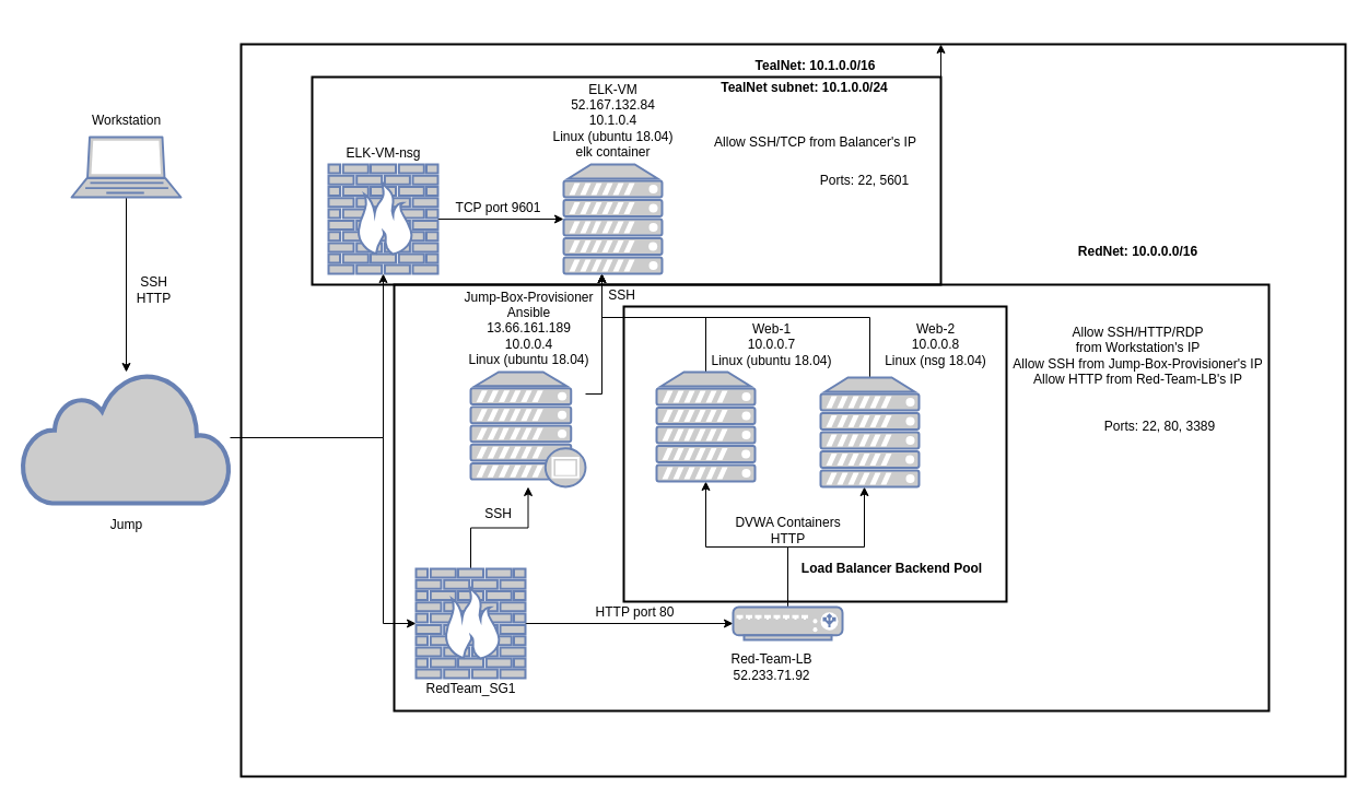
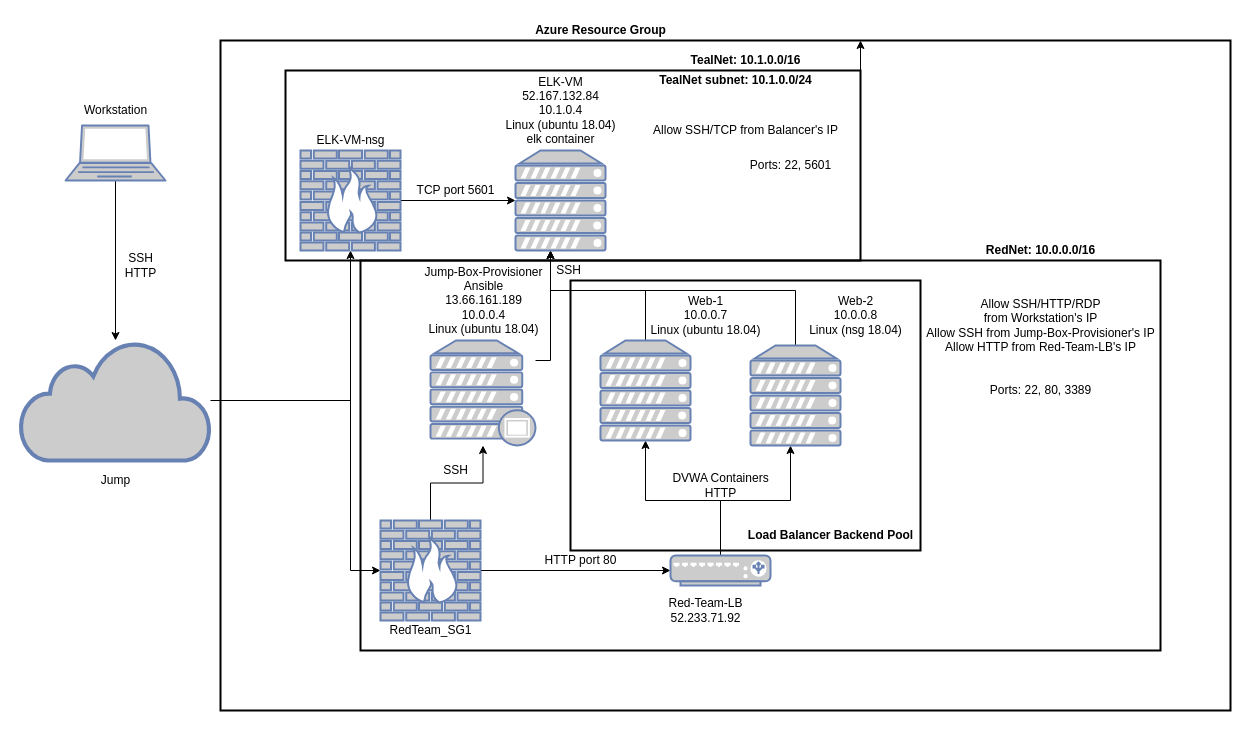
+ <mxCell id="45" value="Azure Resource Group" style="text;html=1;align=center;verticalAlign=middle;resizable=0;points=[];autosize=1;fontStyle=1" parent="1" vertex="1"><mxGeometry x="525" y="20" width="150" height="20" as="geometry" /></mxCell>
- <mxCell id="36" value="TCP port 9601" style="text;html=1;align=center;verticalAlign=middle;resizable=0;points=[];autosize=1;" parent="1" vertex="1"><mxGeometry x="410" y="180" width="90" height="20" as="geometry" /></mxCell>
+ <mxCell id="36" value="TCP port 5601" style="text;html=1;align=center;verticalAlign=middle;resizable=0;points=[];autosize=1;" parent="1" vertex="1"><mxGeometry x="410" y="180" width="90" height="20" as="geometry" /></mxCell>
- <mxCell id="42" value="RedNet: 10.0.0.0/16" style="text;html=1;align=center;verticalAlign=middle;resizable=0;points=[];autosize=1;fontStyle=1" parent="1" vertex="1"><mxGeometry x="980" y="220" width="120" height="20" as="geometry" /></mxCell>
+ <mxCell id="42" value="RedNet: 10.0.0.0/16" style="text;html=1;align=center;verticalAlign=middle;resizable=0;points=[];autosize=1;fontStyle=1" parent="1" vertex="1"><mxGeometry x="980" y="240" width="120" height="20" as="geometry" /></mxCell>
- <mxCell id="50" value="Ports: 22, 80, 3389" style="text;html=1;align=center;verticalAlign=middle;resizable=0;points=[];autosize=1;" parent="1" vertex="1"><mxGeometry x="1000" y="380" width="120" height="20" as="geometry" /></mxCell>
+ <mxCell id="50" value="Ports: 22, 80, 3389" style="text;html=1;align=center;verticalAlign=middle;resizable=0;points=[];autosize=1;" parent="1" vertex="1"><mxGeometry x="980" y="380" width="120" height="20" as="geometry" /></mxCell>
- <mxCell id="46" value="Load Balancer Backend Pool" style="text;html=1;align=center;verticalAlign=middle;resizable=0;points=[];autosize=1;fontStyle=1" parent="1" vertex="1"><mxGeometry x="725" y="510" width="180" height="20" as="geometry" /></mxCell>
+ <mxCell id="46" value="Load Balancer Backend Pool" style="text;html=1;align=center;verticalAlign=middle;resizable=0;points=[];autosize=1;fontStyle=1" parent="1" vertex="1"><mxGeometry x="740" y="525" width="180" height="20" as="geometry" /></mxCell>
